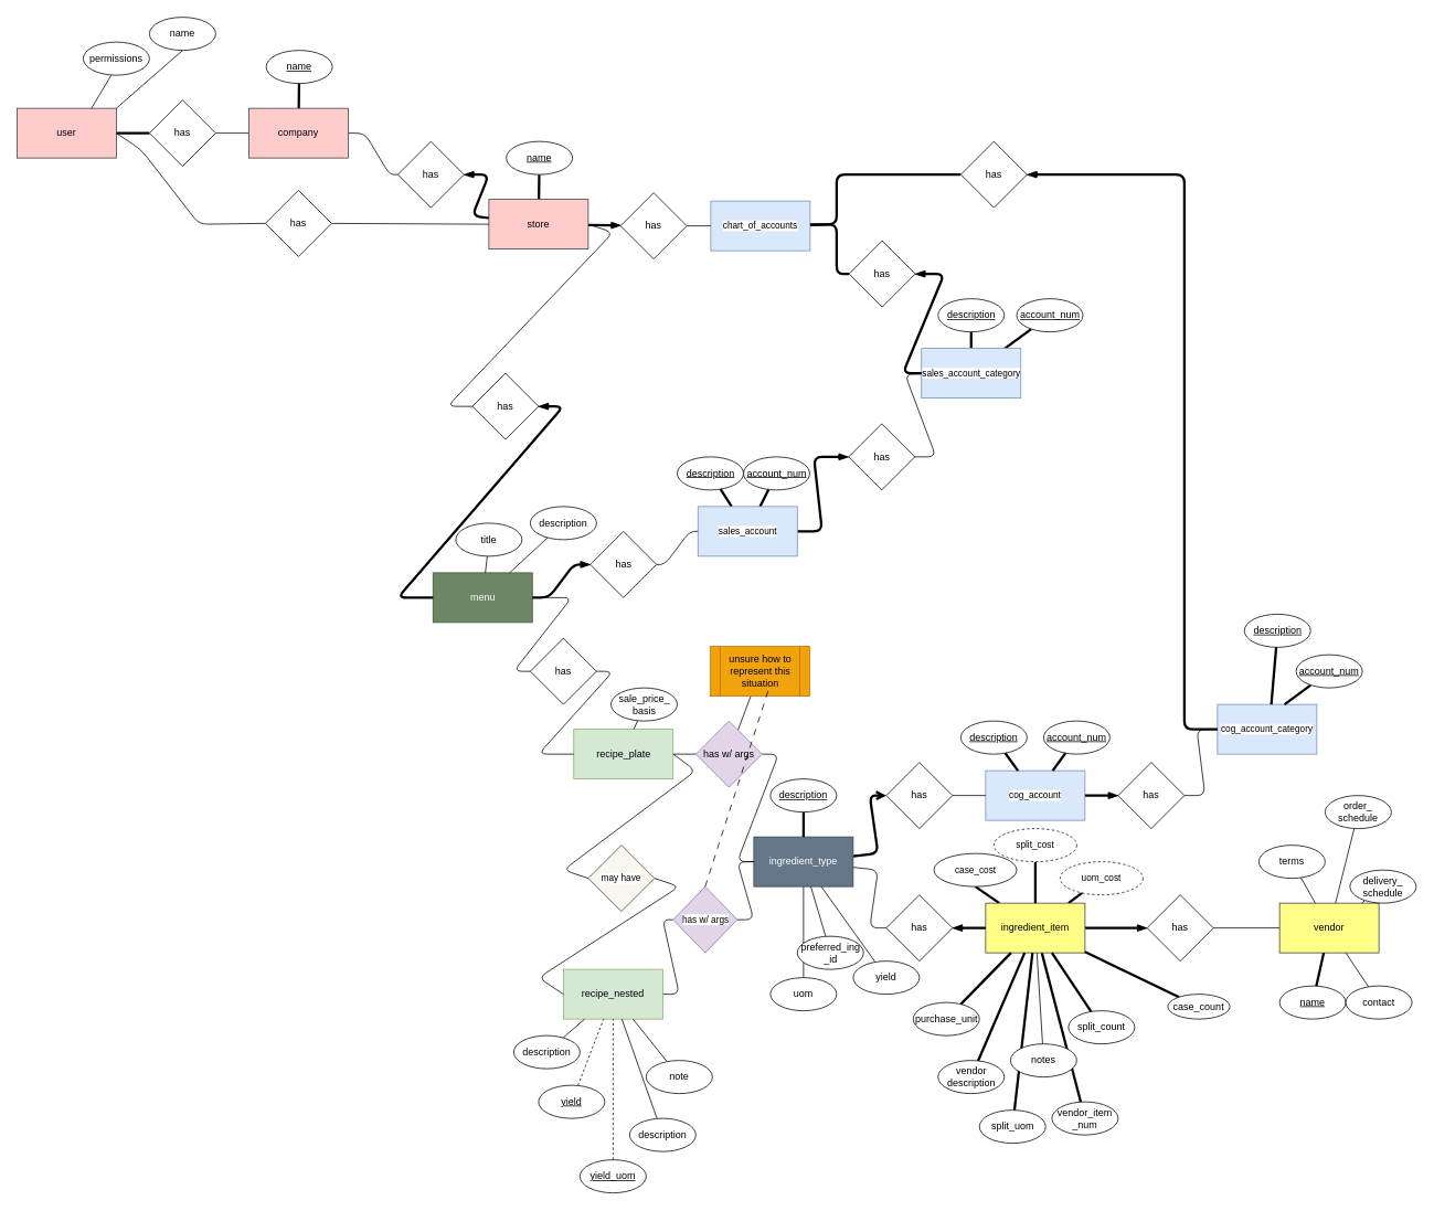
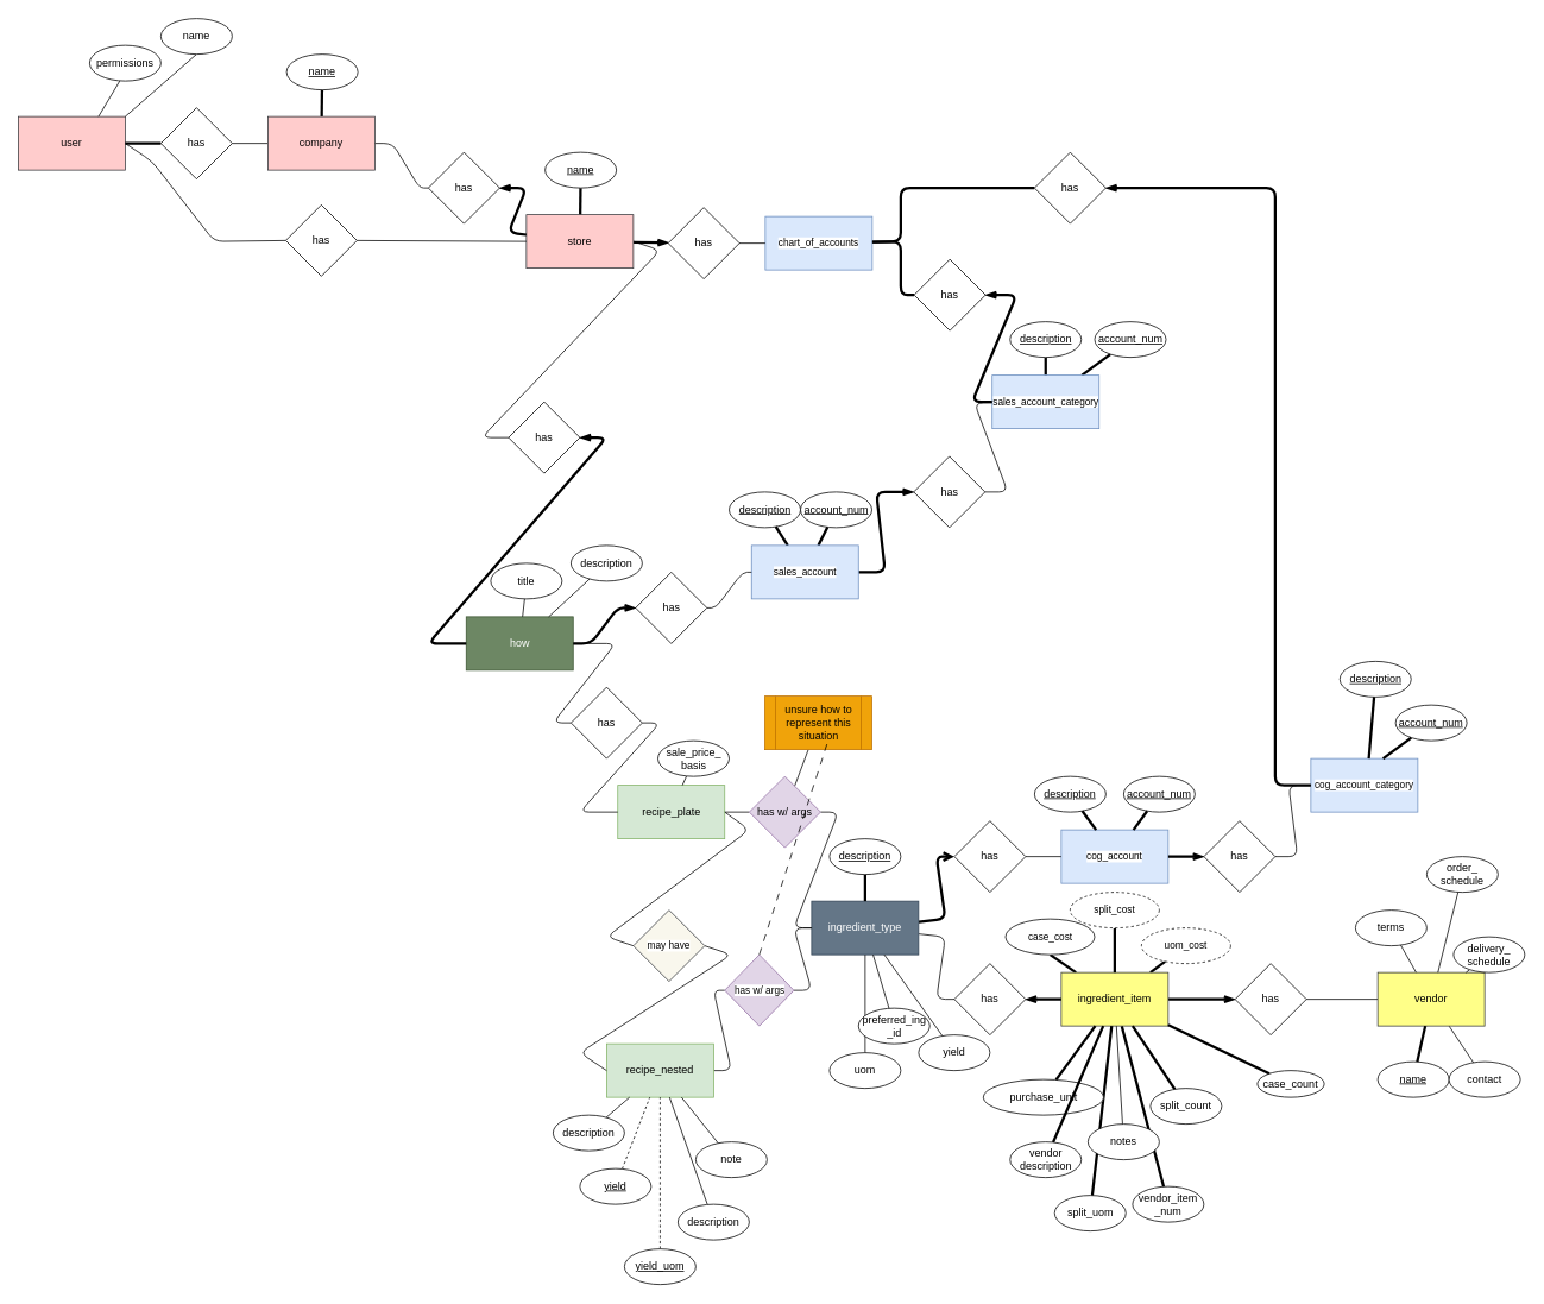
- <mxCell id="21" value="menu" style="whiteSpace=wrap;html=1;fillColor=#6d8764;strokeColor=#3A5431;movable=1;resizable=1;rotatable=1;deletable=1;editable=1;locked=0;connectable=1;fontColor=#ffffff;" parent="1" vertex="1"><mxGeometry x="522.5" y="691" width="120" height="60" as="geometry" /></mxCell>
+ <mxCell id="21" value="how" style="whiteSpace=wrap;html=1;fillColor=#6d8764;strokeColor=#3A5431;movable=1;resizable=1;rotatable=1;deletable=1;editable=1;locked=0;connectable=1;fontColor=#ffffff;" parent="1" vertex="1"><mxGeometry x="522.5" y="691" width="120" height="60" as="geometry" /></mxCell>
- <mxCell id="130" value="purchase_unit" style="ellipse;whiteSpace=wrap;html=1;movable=1;resizable=1;rotatable=1;deletable=1;editable=1;locked=0;connectable=1;" parent="1" vertex="1"><mxGeometry x="1102.5" y="1210" width="80" height="40" as="geometry" /></mxCell>
+ <mxCell id="130" value="purchase_unit" style="ellipse;whiteSpace=wrap;html=1;movable=1;resizable=1;rotatable=1;deletable=1;editable=1;locked=0;connectable=1;" parent="1" vertex="1"><mxGeometry x="1102.5" y="1210" width="135" height="40" as="geometry" /></mxCell>
